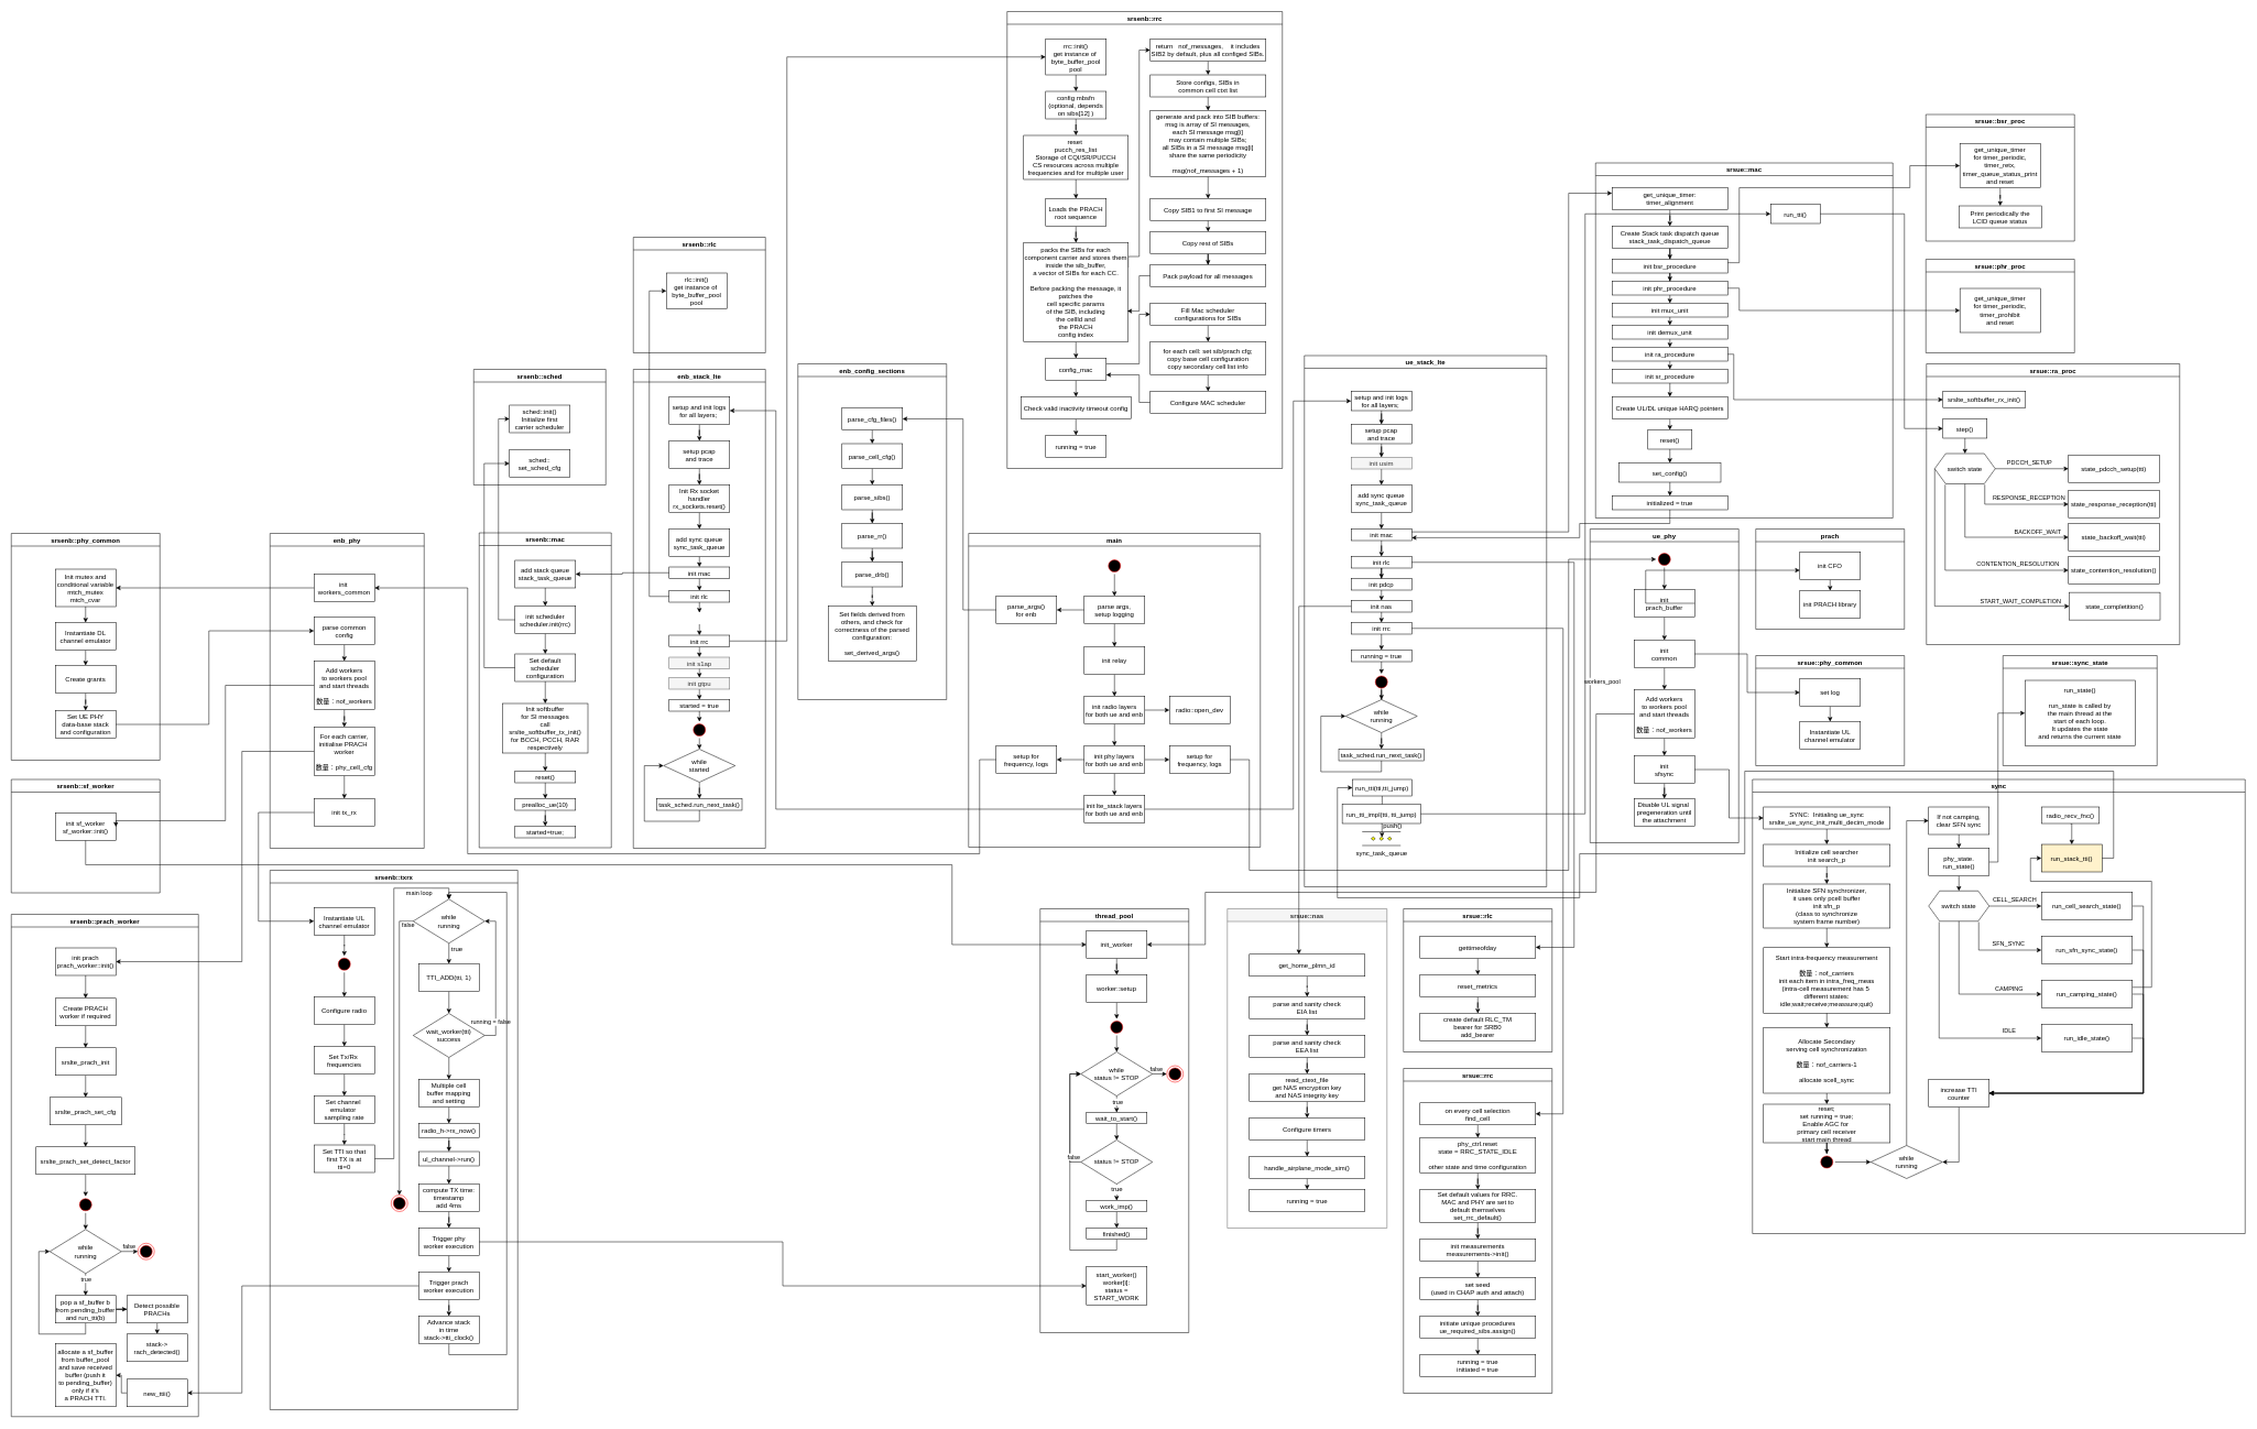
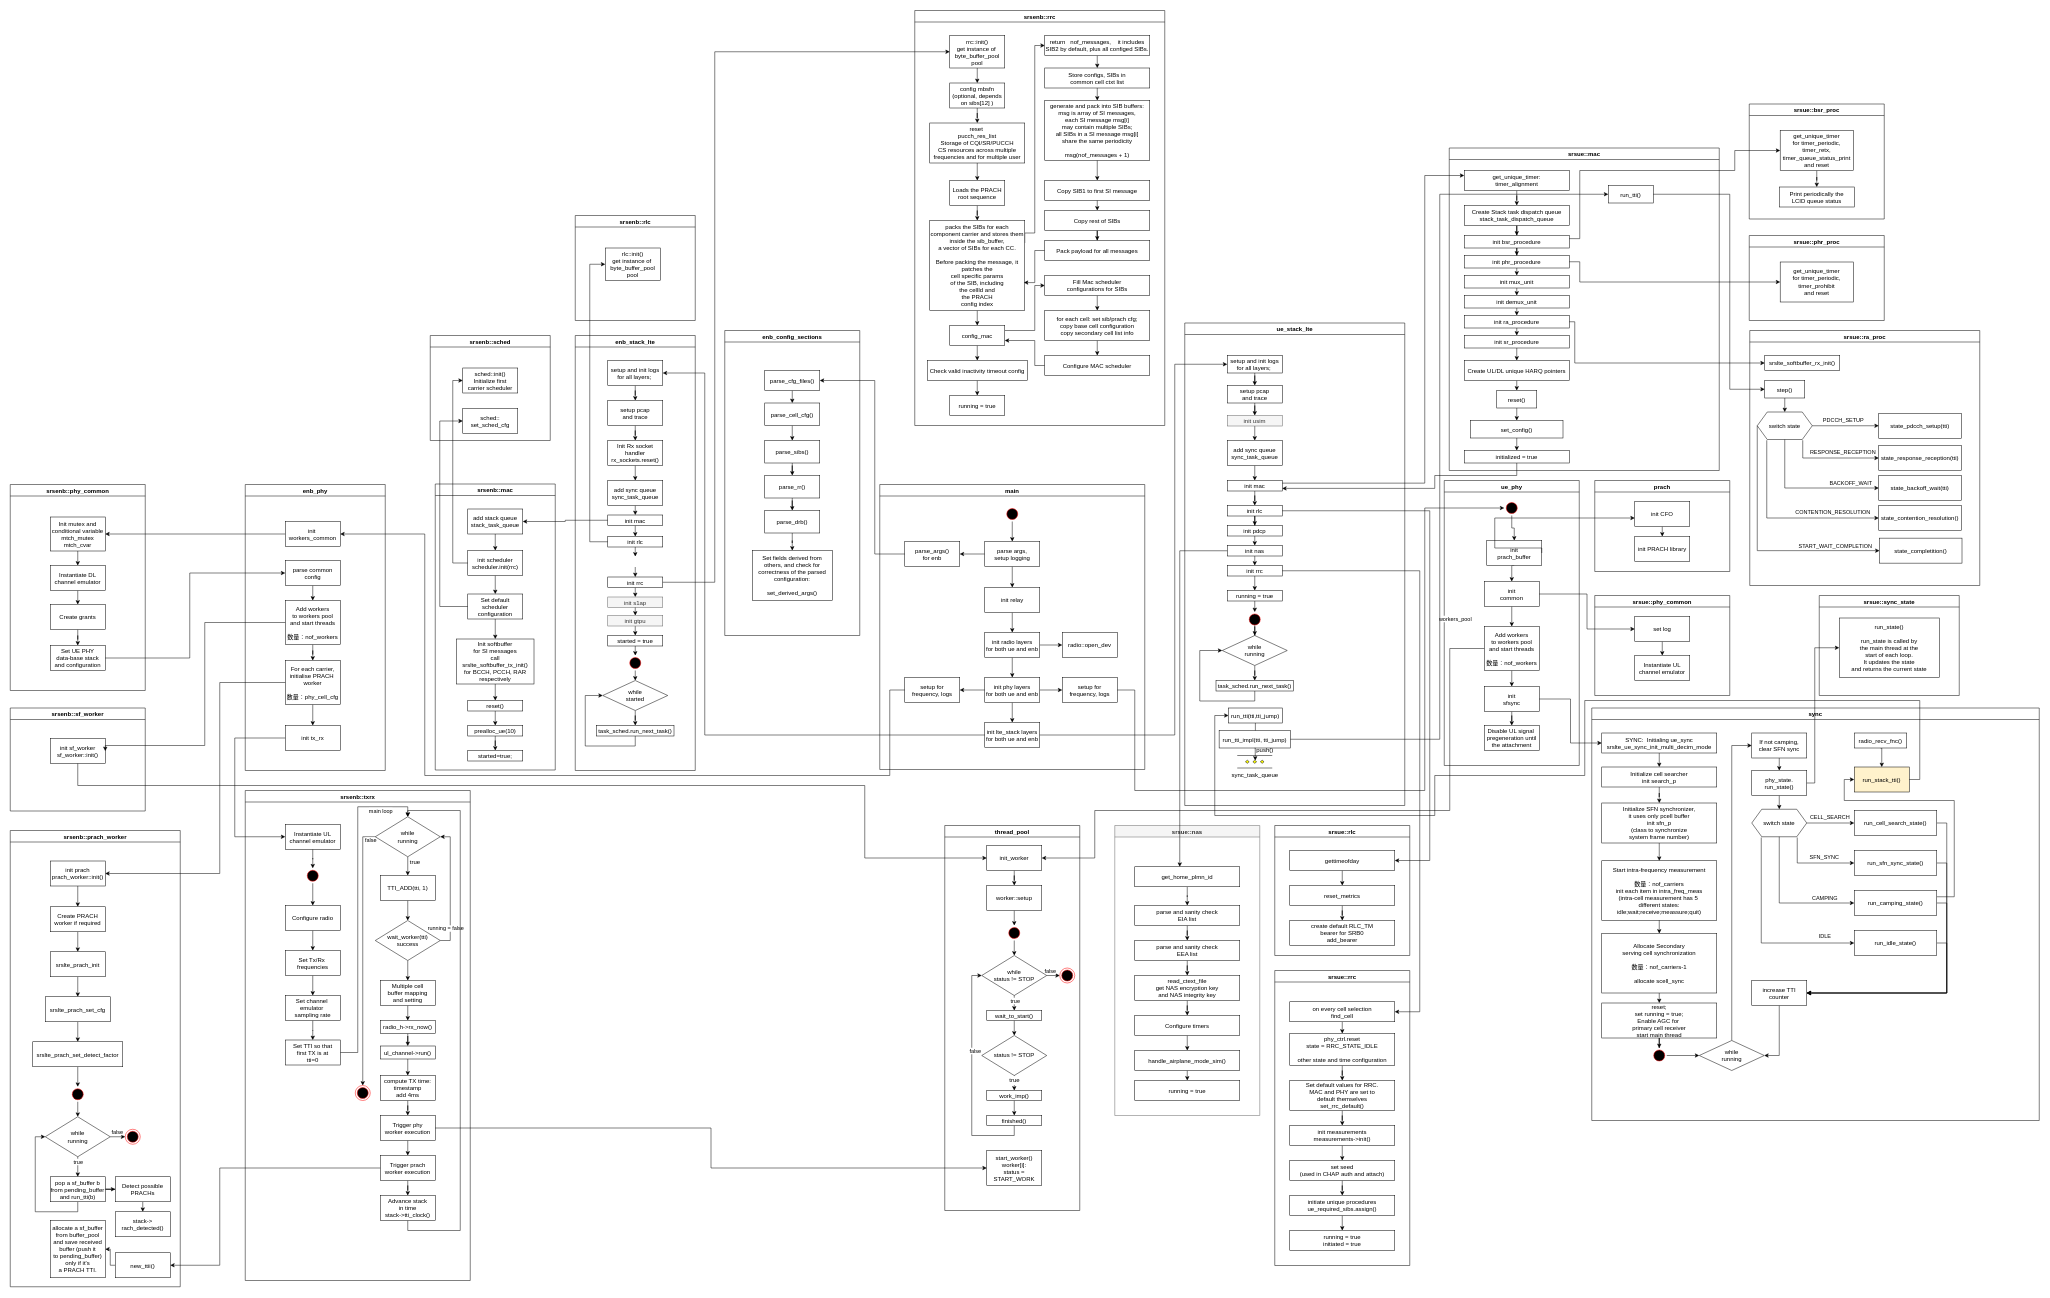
- <mxCell id="26" value="init&#10;prach_buffer" style="" parent="22" vertex="1"><mxGeometry x="80" y="110" width="110" height="50" as="geometry" /></mxCell>
+ <mxCell id="26" value="init&#10;prach_buffer" style="" parent="22" vertex="1"><mxGeometry x="85" y="120" width="110" height="50" as="geometry" /></mxCell>
- <mxCell id="59" style="edgeStyle=orthogonalEdgeStyle;rounded=0;orthogonalLoop=1;jettySize=auto;html=1;exitX=0;exitY=0.5;exitDx=0;exitDy=0;entryX=0;entryY=0.5;entryDx=0;entryDy=0;" parent="45" source="60" target="55" edge="1"><mxGeometry relative="1" as="geometry" /></mxCell>
